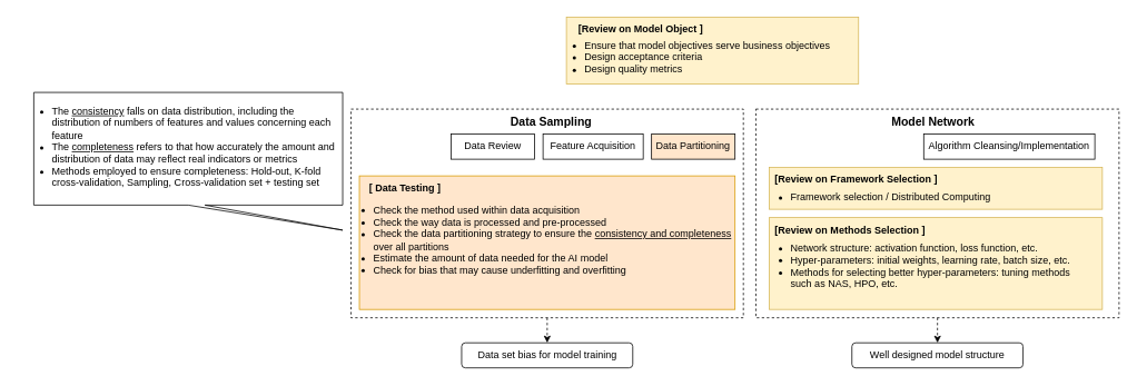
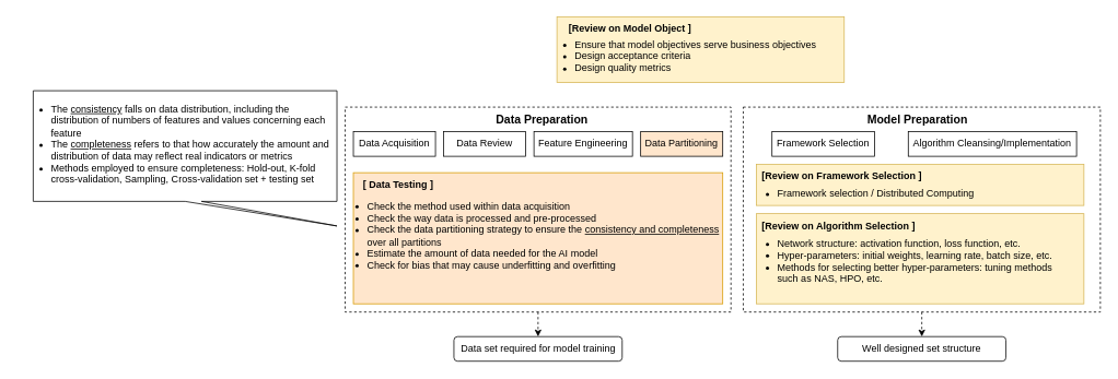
- <mxCell id="7" value="Data Sampling" style="text;html=1;strokeColor=none;fillColor=none;align=center;verticalAlign=middle;whiteSpace=wrap;rounded=0;fontStyle=1;fontSize=14;" vertex="1" parent="1"><mxGeometry x="600" y="130" width="120" height="30" as="geometry" /></mxCell>
+ <mxCell id="7" value="Data Preparation" style="text;html=1;strokeColor=none;fillColor=none;align=center;verticalAlign=middle;whiteSpace=wrap;rounded=0;fontStyle=1;fontSize=14;" vertex="1" parent="1"><mxGeometry x="600" y="130" width="120" height="30" as="geometry" /></mxCell>
- <mxCell id="19" value="Model Network" style="text;html=1;strokeColor=none;fillColor=none;align=center;verticalAlign=middle;whiteSpace=wrap;rounded=0;fontStyle=1;fontSize=14;" vertex="1" parent="1"><mxGeometry x="1050" y="130" width="135" height="30" as="geometry" /></mxCell>
+ <mxCell id="19" value="Model Preparation" style="text;html=1;strokeColor=none;fillColor=none;align=center;verticalAlign=middle;whiteSpace=wrap;rounded=0;fontStyle=1;fontSize=14;" vertex="1" parent="1"><mxGeometry x="1050" y="130" width="135" height="30" as="geometry" /></mxCell>
+ <mxCell id="8" value="Data Acquisition" style="rounded=0;whiteSpace=wrap;html=1;" vertex="1" parent="1"><mxGeometry x="430" y="160" width="100" height="30" as="geometry" /></mxCell>
- <mxCell id="10" value="Feature Acquisition" style="rounded=0;whiteSpace=wrap;html=1;" vertex="1" parent="1"><mxGeometry x="650" y="160" width="120" height="30" as="geometry" /></mxCell>
+ <mxCell id="10" value="Feature Engineering" style="rounded=0;whiteSpace=wrap;html=1;" vertex="1" parent="1"><mxGeometry x="650" y="160" width="120" height="30" as="geometry" /></mxCell>
+ <mxCell id="20" value="Framework Selection" style="rounded=0;whiteSpace=wrap;html=1;" vertex="1" parent="1"><mxGeometry x="940" y="160" width="125" height="30" as="geometry" /></mxCell>
- <mxCell id="26" value="[Review on Methods Selection ]&amp;nbsp;" style="text;html=1;strokeColor=none;fillColor=none;align=left;verticalAlign=middle;whiteSpace=wrap;rounded=0;fontStyle=1" vertex="1" parent="1"><mxGeometry x="926" y="260" width="210" height="30" as="geometry" /></mxCell>
+ <mxCell id="26" value="[Review on Algorithm Selection ]&amp;nbsp;" style="text;html=1;strokeColor=none;fillColor=none;align=left;verticalAlign=middle;whiteSpace=wrap;rounded=0;fontStyle=1" vertex="1" parent="1"><mxGeometry x="926" y="260" width="210" height="30" as="geometry" /></mxCell>
- <mxCell id="28" value="Data set bias for model training" style="rounded=1;whiteSpace=wrap;html=1;fillColor=none;" vertex="1" parent="1"><mxGeometry x="552.5" y="410" width="205" height="30" as="geometry" /></mxCell>
+ <mxCell id="28" value="Data set required for model training" style="rounded=1;whiteSpace=wrap;html=1;fillColor=none;" vertex="1" parent="1"><mxGeometry x="552.5" y="410" width="205" height="30" as="geometry" /></mxCell>
- <mxCell id="29" value="Well designed model structure" style="rounded=1;whiteSpace=wrap;html=1;fillColor=none;" vertex="1" parent="1"><mxGeometry x="1020" y="410" width="205" height="30" as="geometry" /></mxCell>
+ <mxCell id="29" value="Well designed set structure" style="rounded=1;whiteSpace=wrap;html=1;fillColor=none;" vertex="1" parent="1"><mxGeometry x="1020" y="410" width="205" height="30" as="geometry" /></mxCell>
